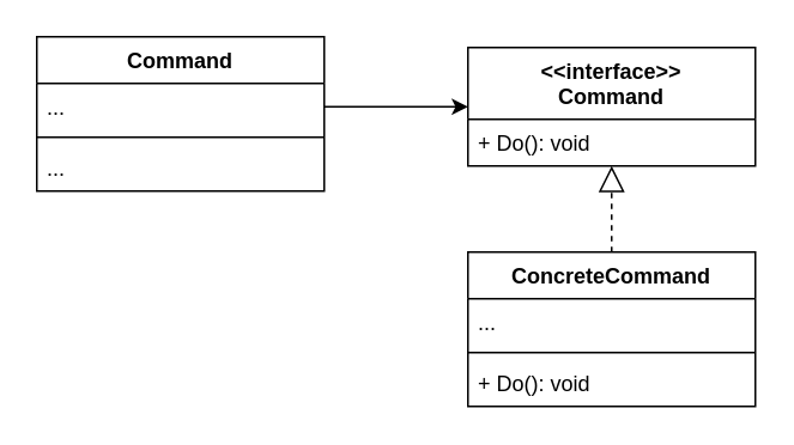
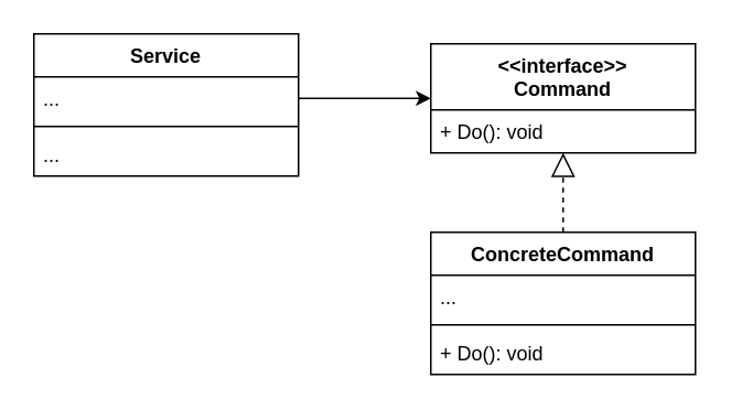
- <mxCell id="8" value="Command" style="swimlane;fontStyle=1;align=center;verticalAlign=top;childLayout=stackLayout;horizontal=1;startSize=26;horizontalStack=0;resizeParent=1;resizeParentMax=0;resizeLast=0;collapsible=1;marginBottom=0;" vertex="1" parent="1"><mxGeometry x="20" y="20" width="160" height="86" as="geometry" /></mxCell>
+ <mxCell id="8" value="Service" style="swimlane;fontStyle=1;align=center;verticalAlign=top;childLayout=stackLayout;horizontal=1;startSize=26;horizontalStack=0;resizeParent=1;resizeParentMax=0;resizeLast=0;collapsible=1;marginBottom=0;" vertex="1" parent="1"><mxGeometry x="20" y="20" width="160" height="86" as="geometry" /></mxCell>
